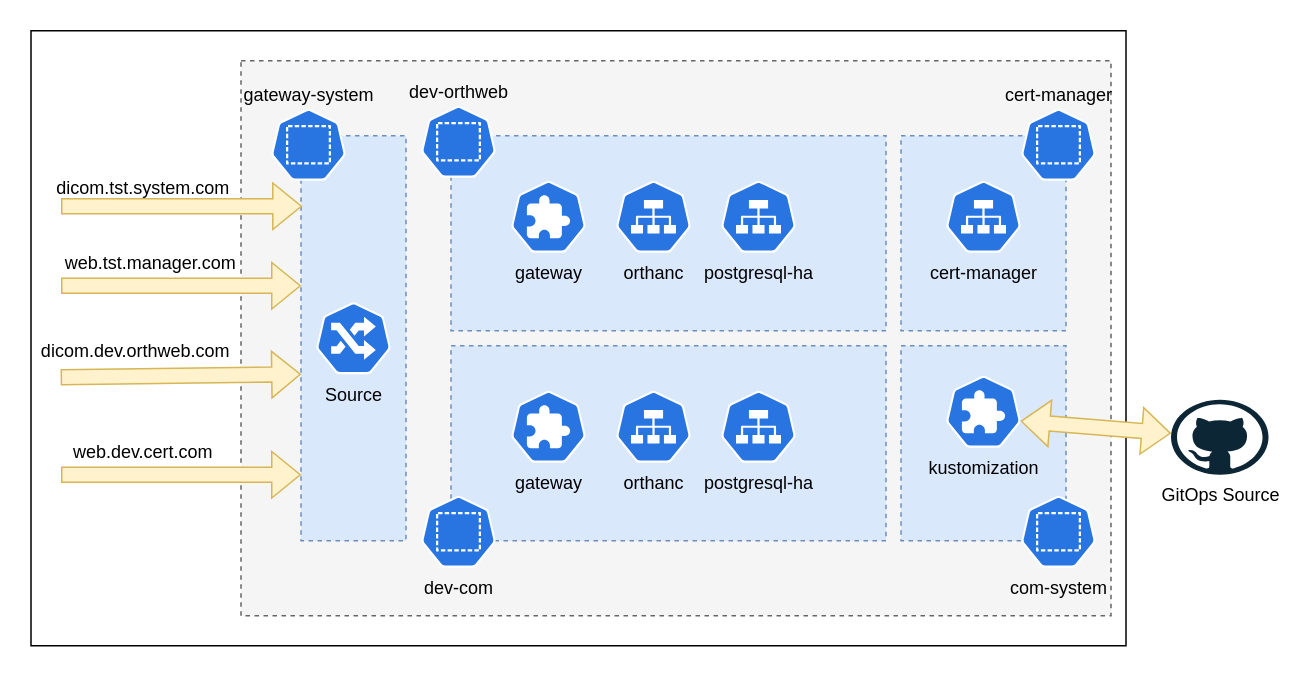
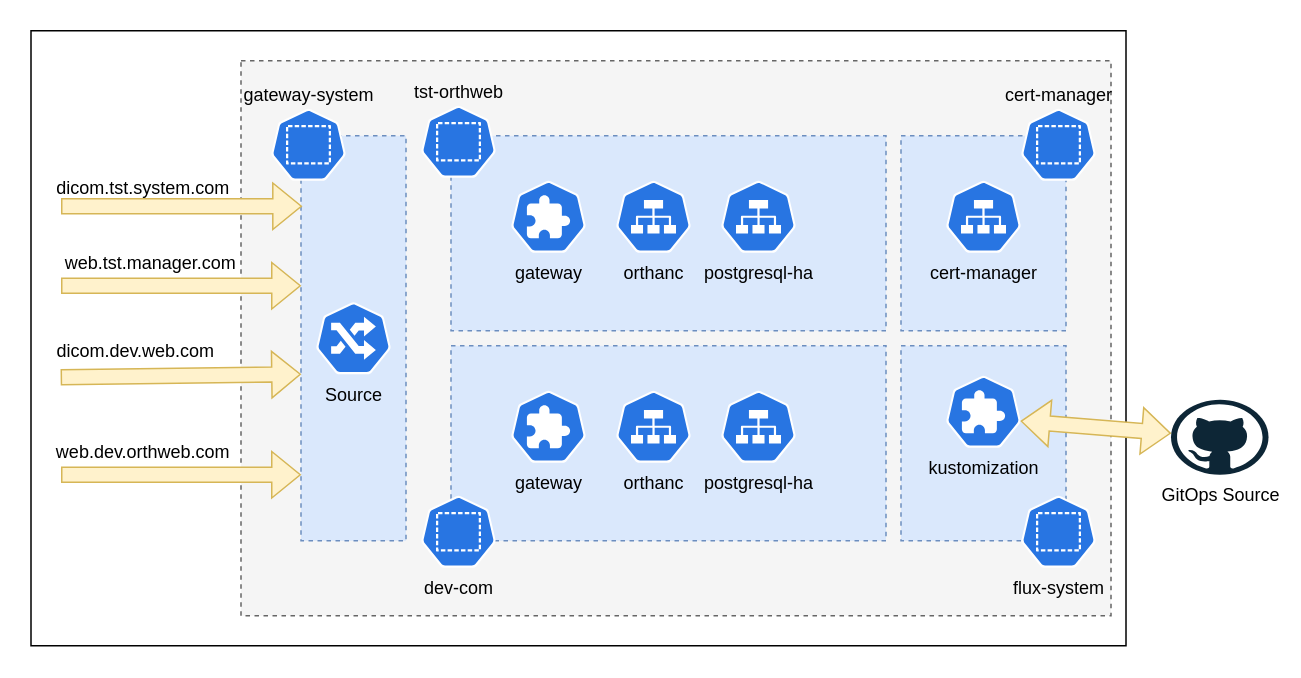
- <mxCell id="9" value="dev-orthweb" style="sketch=0;html=1;dashed=0;whitespace=wrap;fillColor=#2875E2;strokeColor=#ffffff;points=[[0.005,0.63,0],[0.1,0.2,0],[0.9,0.2,0],[0.5,0,0],[0.995,0.63,0],[0.72,0.99,0],[0.5,1,0],[0.28,0.99,0]];shape=mxgraph.kubernetes.icon;prIcon=ns;labelPosition=center;verticalLabelPosition=top;align=center;verticalAlign=bottom;" vertex="1" parent="1"><mxGeometry x="280" y="70" width="50" height="48" as="geometry" /></mxCell>
+ <mxCell id="9" value="tst-orthweb" style="sketch=0;html=1;dashed=0;whitespace=wrap;fillColor=#2875E2;strokeColor=#ffffff;points=[[0.005,0.63,0],[0.1,0.2,0],[0.9,0.2,0],[0.5,0,0],[0.995,0.63,0],[0.72,0.99,0],[0.5,1,0],[0.28,0.99,0]];shape=mxgraph.kubernetes.icon;prIcon=ns;labelPosition=center;verticalLabelPosition=top;align=center;verticalAlign=bottom;" vertex="1" parent="1"><mxGeometry x="280" y="70" width="50" height="48" as="geometry" /></mxCell>
- <mxCell id="31" value="dicom.dev.orthweb.com" style="text;html=1;strokeColor=none;fillColor=none;align=center;verticalAlign=middle;whiteSpace=wrap;rounded=0;dashed=1;" vertex="1" parent="1"><mxGeometry x="20" y="219" width="140" height="30" as="geometry" /></mxCell>
+ <mxCell id="31" value="dicom.dev.web.com" style="text;html=1;strokeColor=none;fillColor=none;align=center;verticalAlign=middle;whiteSpace=wrap;rounded=0;dashed=1;" vertex="1" parent="1"><mxGeometry x="20" y="219" width="140" height="30" as="geometry" /></mxCell>
- <mxCell id="29" value="web.dev.cert.com" style="text;html=1;strokeColor=none;fillColor=none;align=center;verticalAlign=middle;whiteSpace=wrap;rounded=0;dashed=1;" vertex="1" parent="1"><mxGeometry x="40" y="286" width="110" height="30" as="geometry" /></mxCell>
+ <mxCell id="29" value="web.dev.orthweb.com" style="text;html=1;strokeColor=none;fillColor=none;align=center;verticalAlign=middle;whiteSpace=wrap;rounded=0;dashed=1;" vertex="1" parent="1"><mxGeometry x="40" y="286" width="110" height="30" as="geometry" /></mxCell>
- <mxCell id="20" value="com-system" style="sketch=0;html=1;dashed=0;whitespace=wrap;fillColor=#2875E2;strokeColor=#ffffff;points=[[0.005,0.63,0],[0.1,0.2,0],[0.9,0.2,0],[0.5,0,0],[0.995,0.63,0],[0.72,0.99,0],[0.5,1,0],[0.28,0.99,0]];shape=mxgraph.kubernetes.icon;prIcon=ns;labelPosition=center;verticalLabelPosition=bottom;align=center;verticalAlign=top;" vertex="1" parent="1"><mxGeometry x="680" y="330" width="50" height="48" as="geometry" /></mxCell>
+ <mxCell id="20" value="flux-system" style="sketch=0;html=1;dashed=0;whitespace=wrap;fillColor=#2875E2;strokeColor=#ffffff;points=[[0.005,0.63,0],[0.1,0.2,0],[0.9,0.2,0],[0.5,0,0],[0.995,0.63,0],[0.72,0.99,0],[0.5,1,0],[0.28,0.99,0]];shape=mxgraph.kubernetes.icon;prIcon=ns;labelPosition=center;verticalLabelPosition=bottom;align=center;verticalAlign=top;" vertex="1" parent="1"><mxGeometry x="680" y="330" width="50" height="48" as="geometry" /></mxCell>
